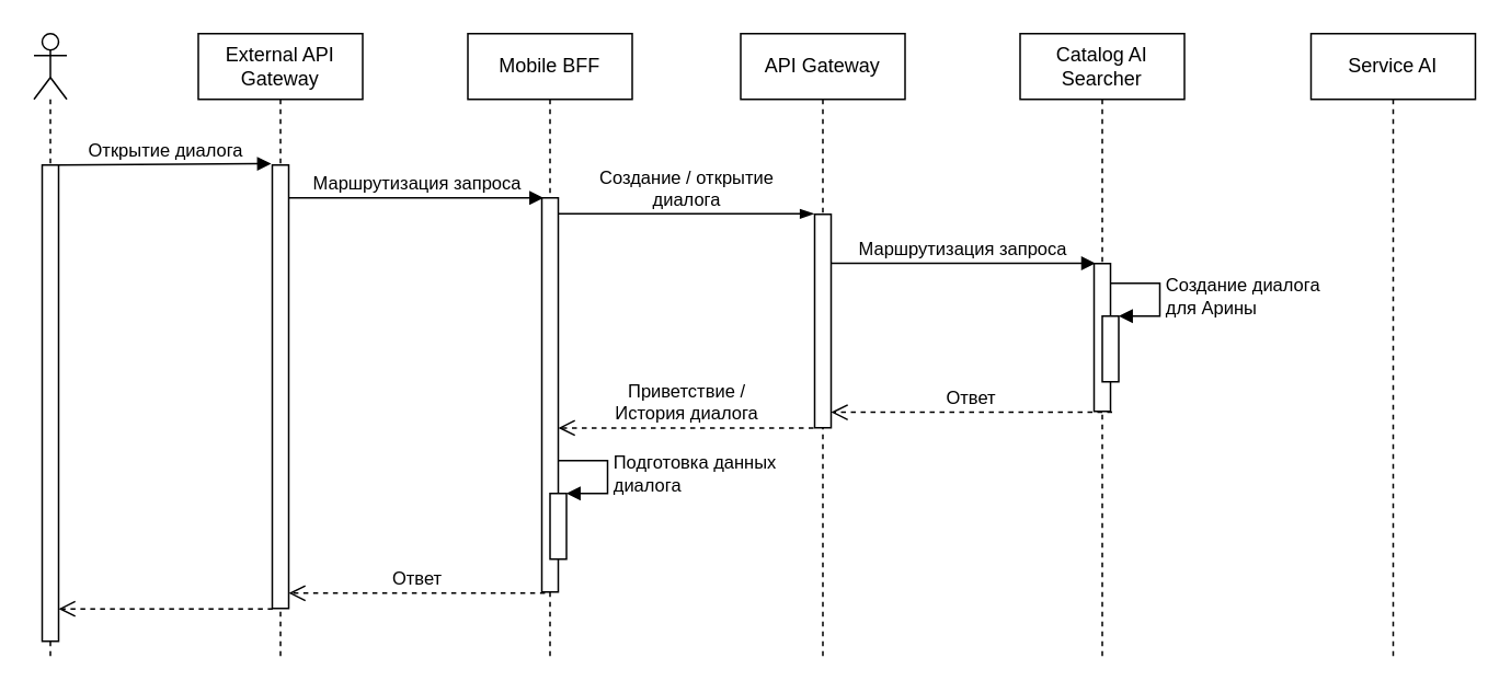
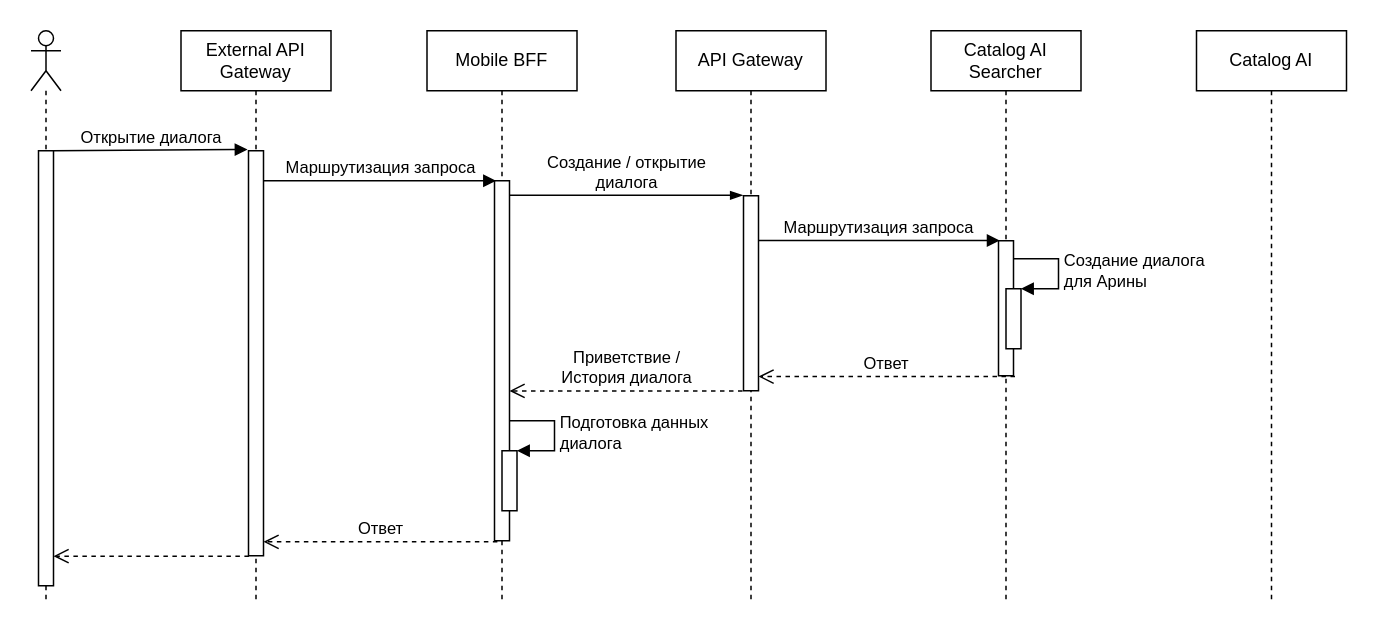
- <mxCell id="15" value="Service AI" style="shape=umlLifeline;perimeter=lifelinePerimeter;whiteSpace=wrap;html=1;container=1;collapsible=0;recursiveResize=0;outlineConnect=0;" parent="1" vertex="1"><mxGeometry x="797" y="20" width="100" height="380" as="geometry" /></mxCell>
+ <mxCell id="15" value="Catalog AI" style="shape=umlLifeline;perimeter=lifelinePerimeter;whiteSpace=wrap;html=1;container=1;collapsible=0;recursiveResize=0;outlineConnect=0;" parent="1" vertex="1"><mxGeometry x="797" y="20" width="100" height="380" as="geometry" /></mxCell>
